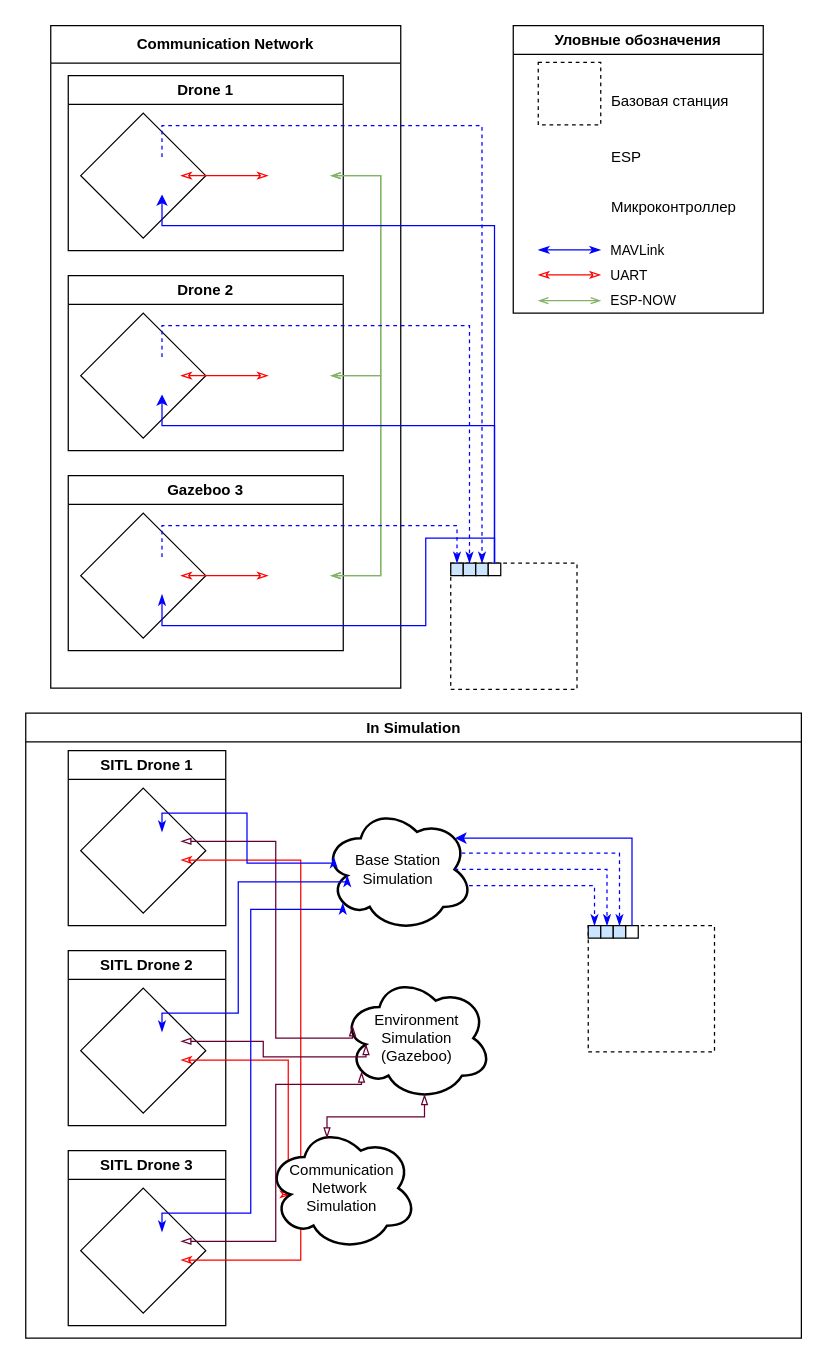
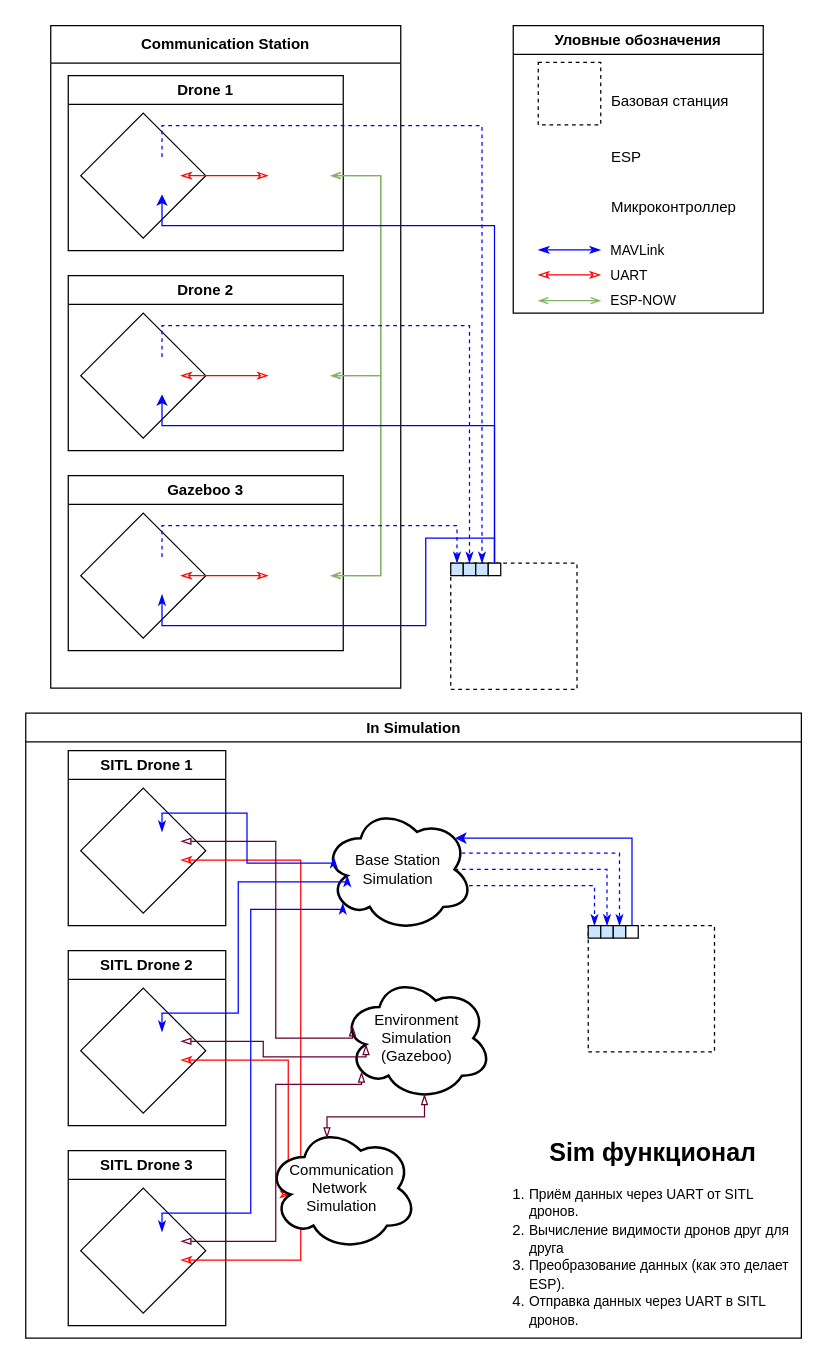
- <mxCell id="2" value="Communication Network" style="swimlane;whiteSpace=wrap;html=1;startSize=30;direction=east;" vertex="1" parent="1"><mxGeometry x="40" y="20" width="280" height="530" as="geometry" /></mxCell>
+ <mxCell id="2" value="Communication Station" style="swimlane;whiteSpace=wrap;html=1;startSize=30;direction=east;" vertex="1" parent="1"><mxGeometry x="40" y="20" width="280" height="530" as="geometry" /></mxCell>
+ <mxCell id="57" value="&lt;h1 style=&quot;text-align: center; margin-top: 0px; margin-bottom: 0px;&quot;&gt;&lt;font style=&quot;font-size: 20px;&quot;&gt;Sim функционал&lt;/font&gt;&lt;/h1&gt;&lt;p&gt;&lt;/p&gt;&lt;ol style=&quot;padding-left: 20px;&quot;&gt;&lt;li style=&quot;&quot;&gt;&lt;span style=&quot;background-color: transparent; color: light-dark(rgb(0, 0, 0), rgb(255, 255, 255));&quot;&gt;&lt;font style=&quot;font-size: 11px;&quot;&gt;Приём данных через UART от SITL дронов.&lt;/font&gt;&lt;/span&gt;&lt;/li&gt;&lt;li style=&quot;&quot;&gt;&lt;span style=&quot;background-color: transparent; color: light-dark(rgb(0, 0, 0), rgb(255, 255, 255));&quot;&gt;&lt;font style=&quot;font-size: 11px;&quot;&gt;Вычисление видимости дронов друг для друга&lt;/font&gt;&lt;/span&gt;&lt;/li&gt;&lt;li style=&quot;&quot;&gt;&lt;span style=&quot;background-color: transparent; color: light-dark(rgb(0, 0, 0), rgb(255, 255, 255));&quot;&gt;&lt;font style=&quot;font-size: 11px;&quot;&gt;Преобразование данных (как это делает ESP).&lt;/font&gt;&lt;/span&gt;&lt;/li&gt;&lt;li style=&quot;&quot;&gt;&lt;span style=&quot;background-color: transparent; color: light-dark(rgb(0, 0, 0), rgb(255, 255, 255));&quot;&gt;&lt;font style=&quot;font-size: 11px;&quot;&gt;Отправка данных через UART в SITL дронов.&lt;/font&gt;&lt;/span&gt;&lt;/li&gt;&lt;/ol&gt;&lt;p&gt;&lt;/p&gt;" style="text;html=1;whiteSpace=wrap;overflow=hidden;rounded=0;" parent="43" vertex="1"><mxGeometry x="380.5" y="330" width="240" height="170" as="geometry" /></mxCell>
